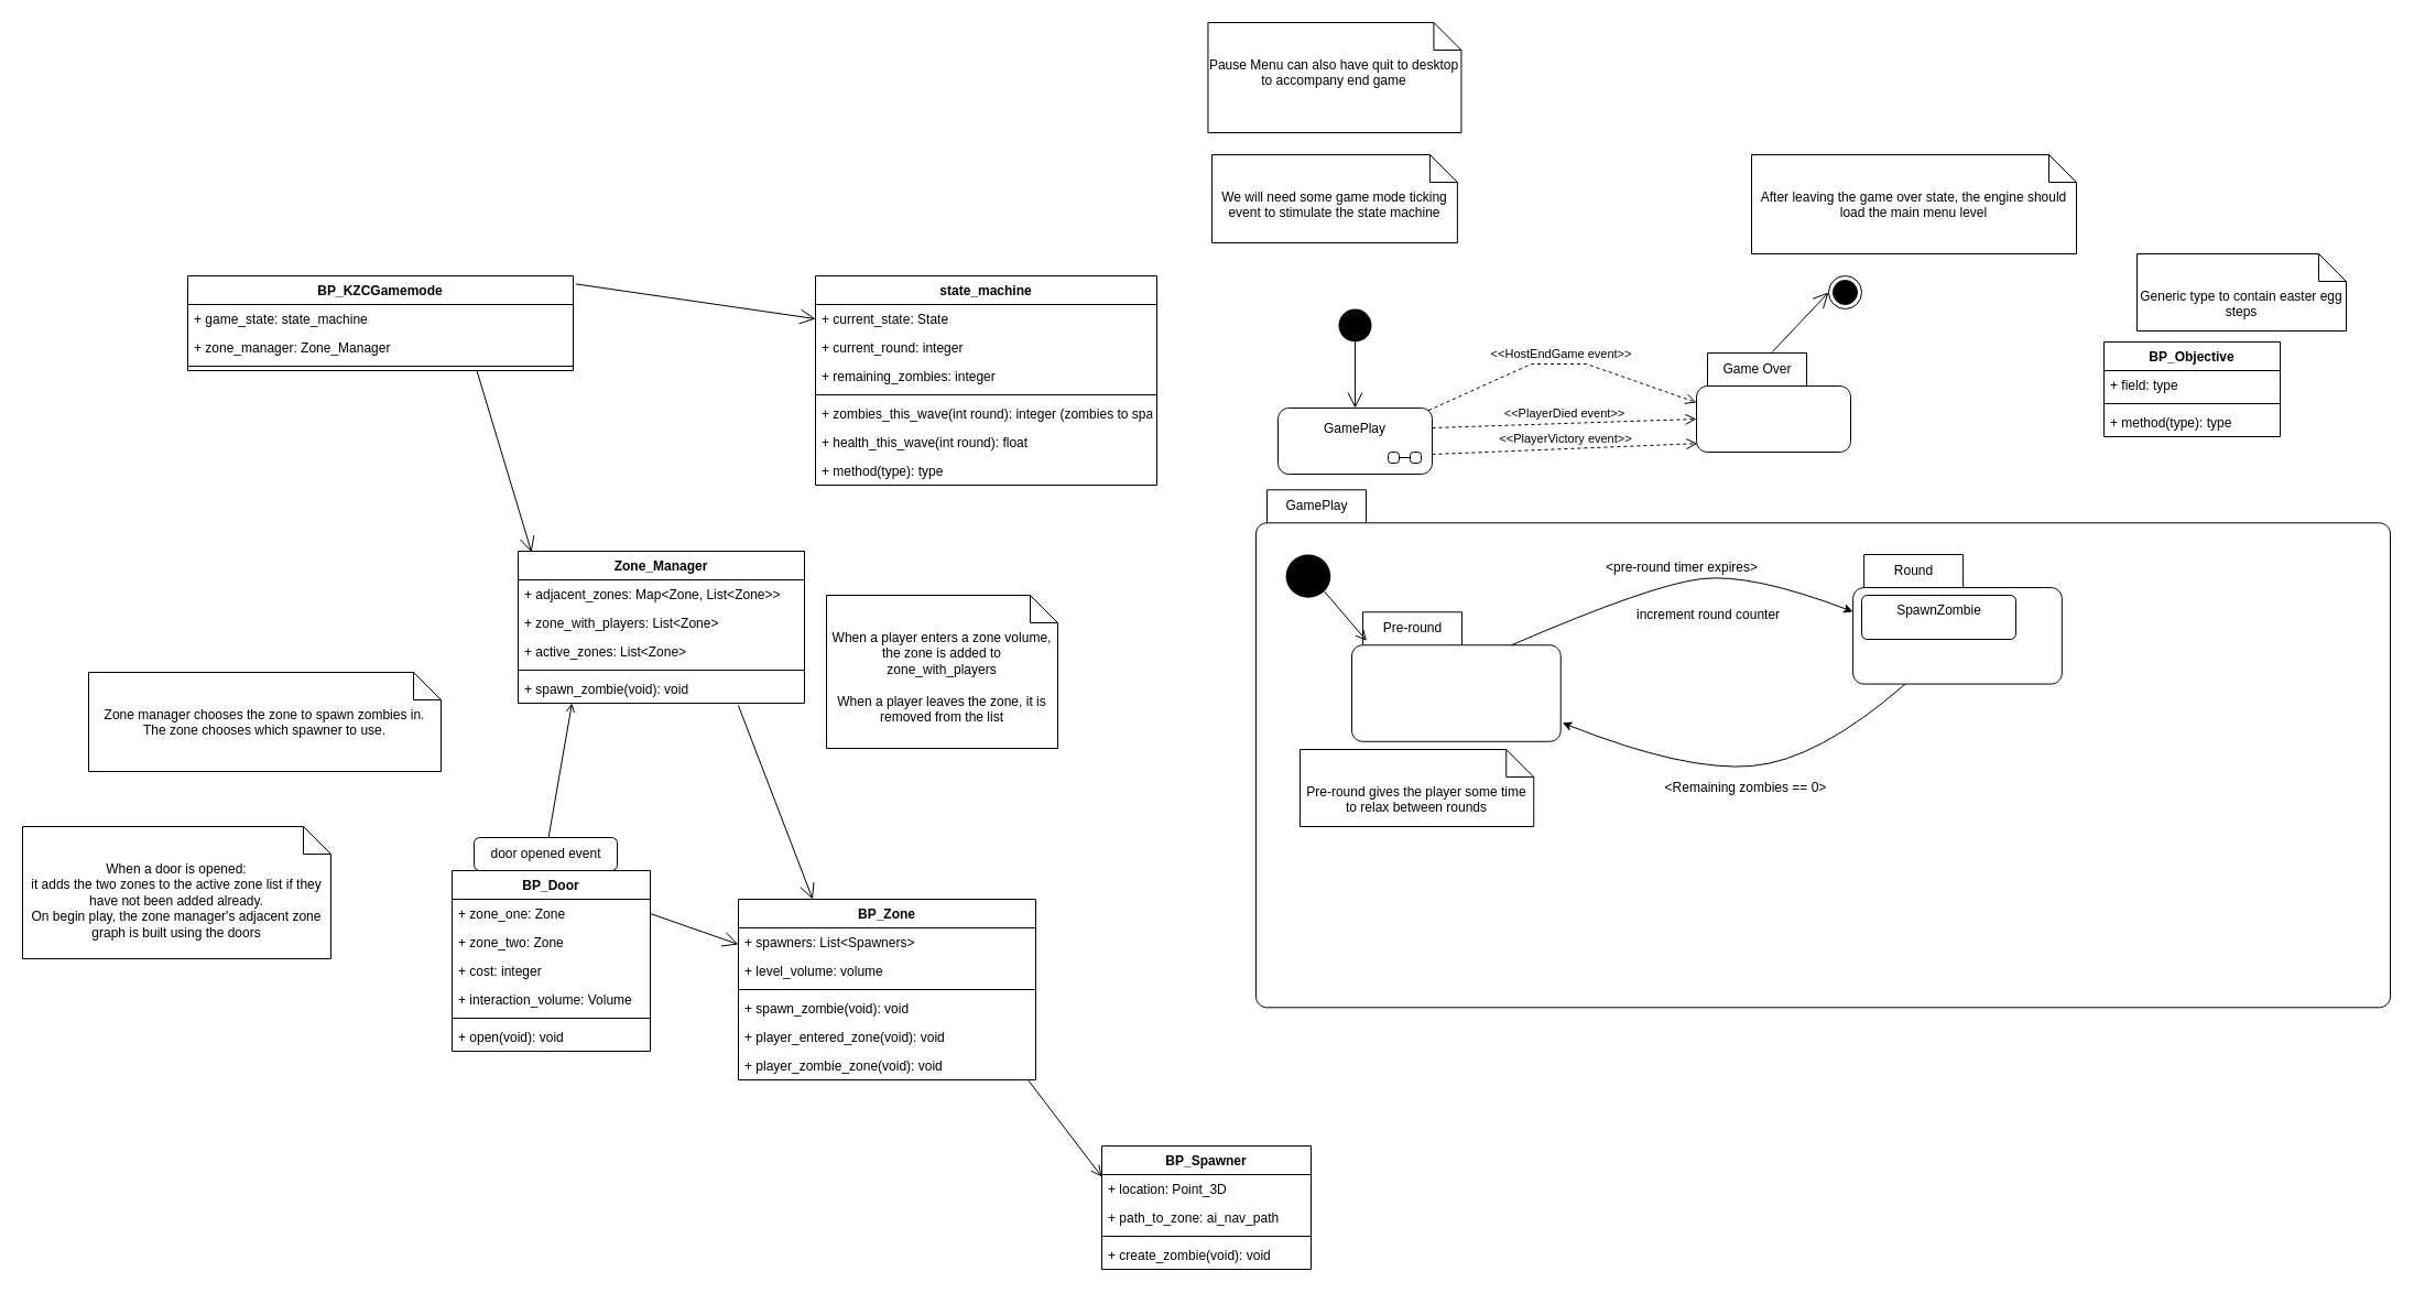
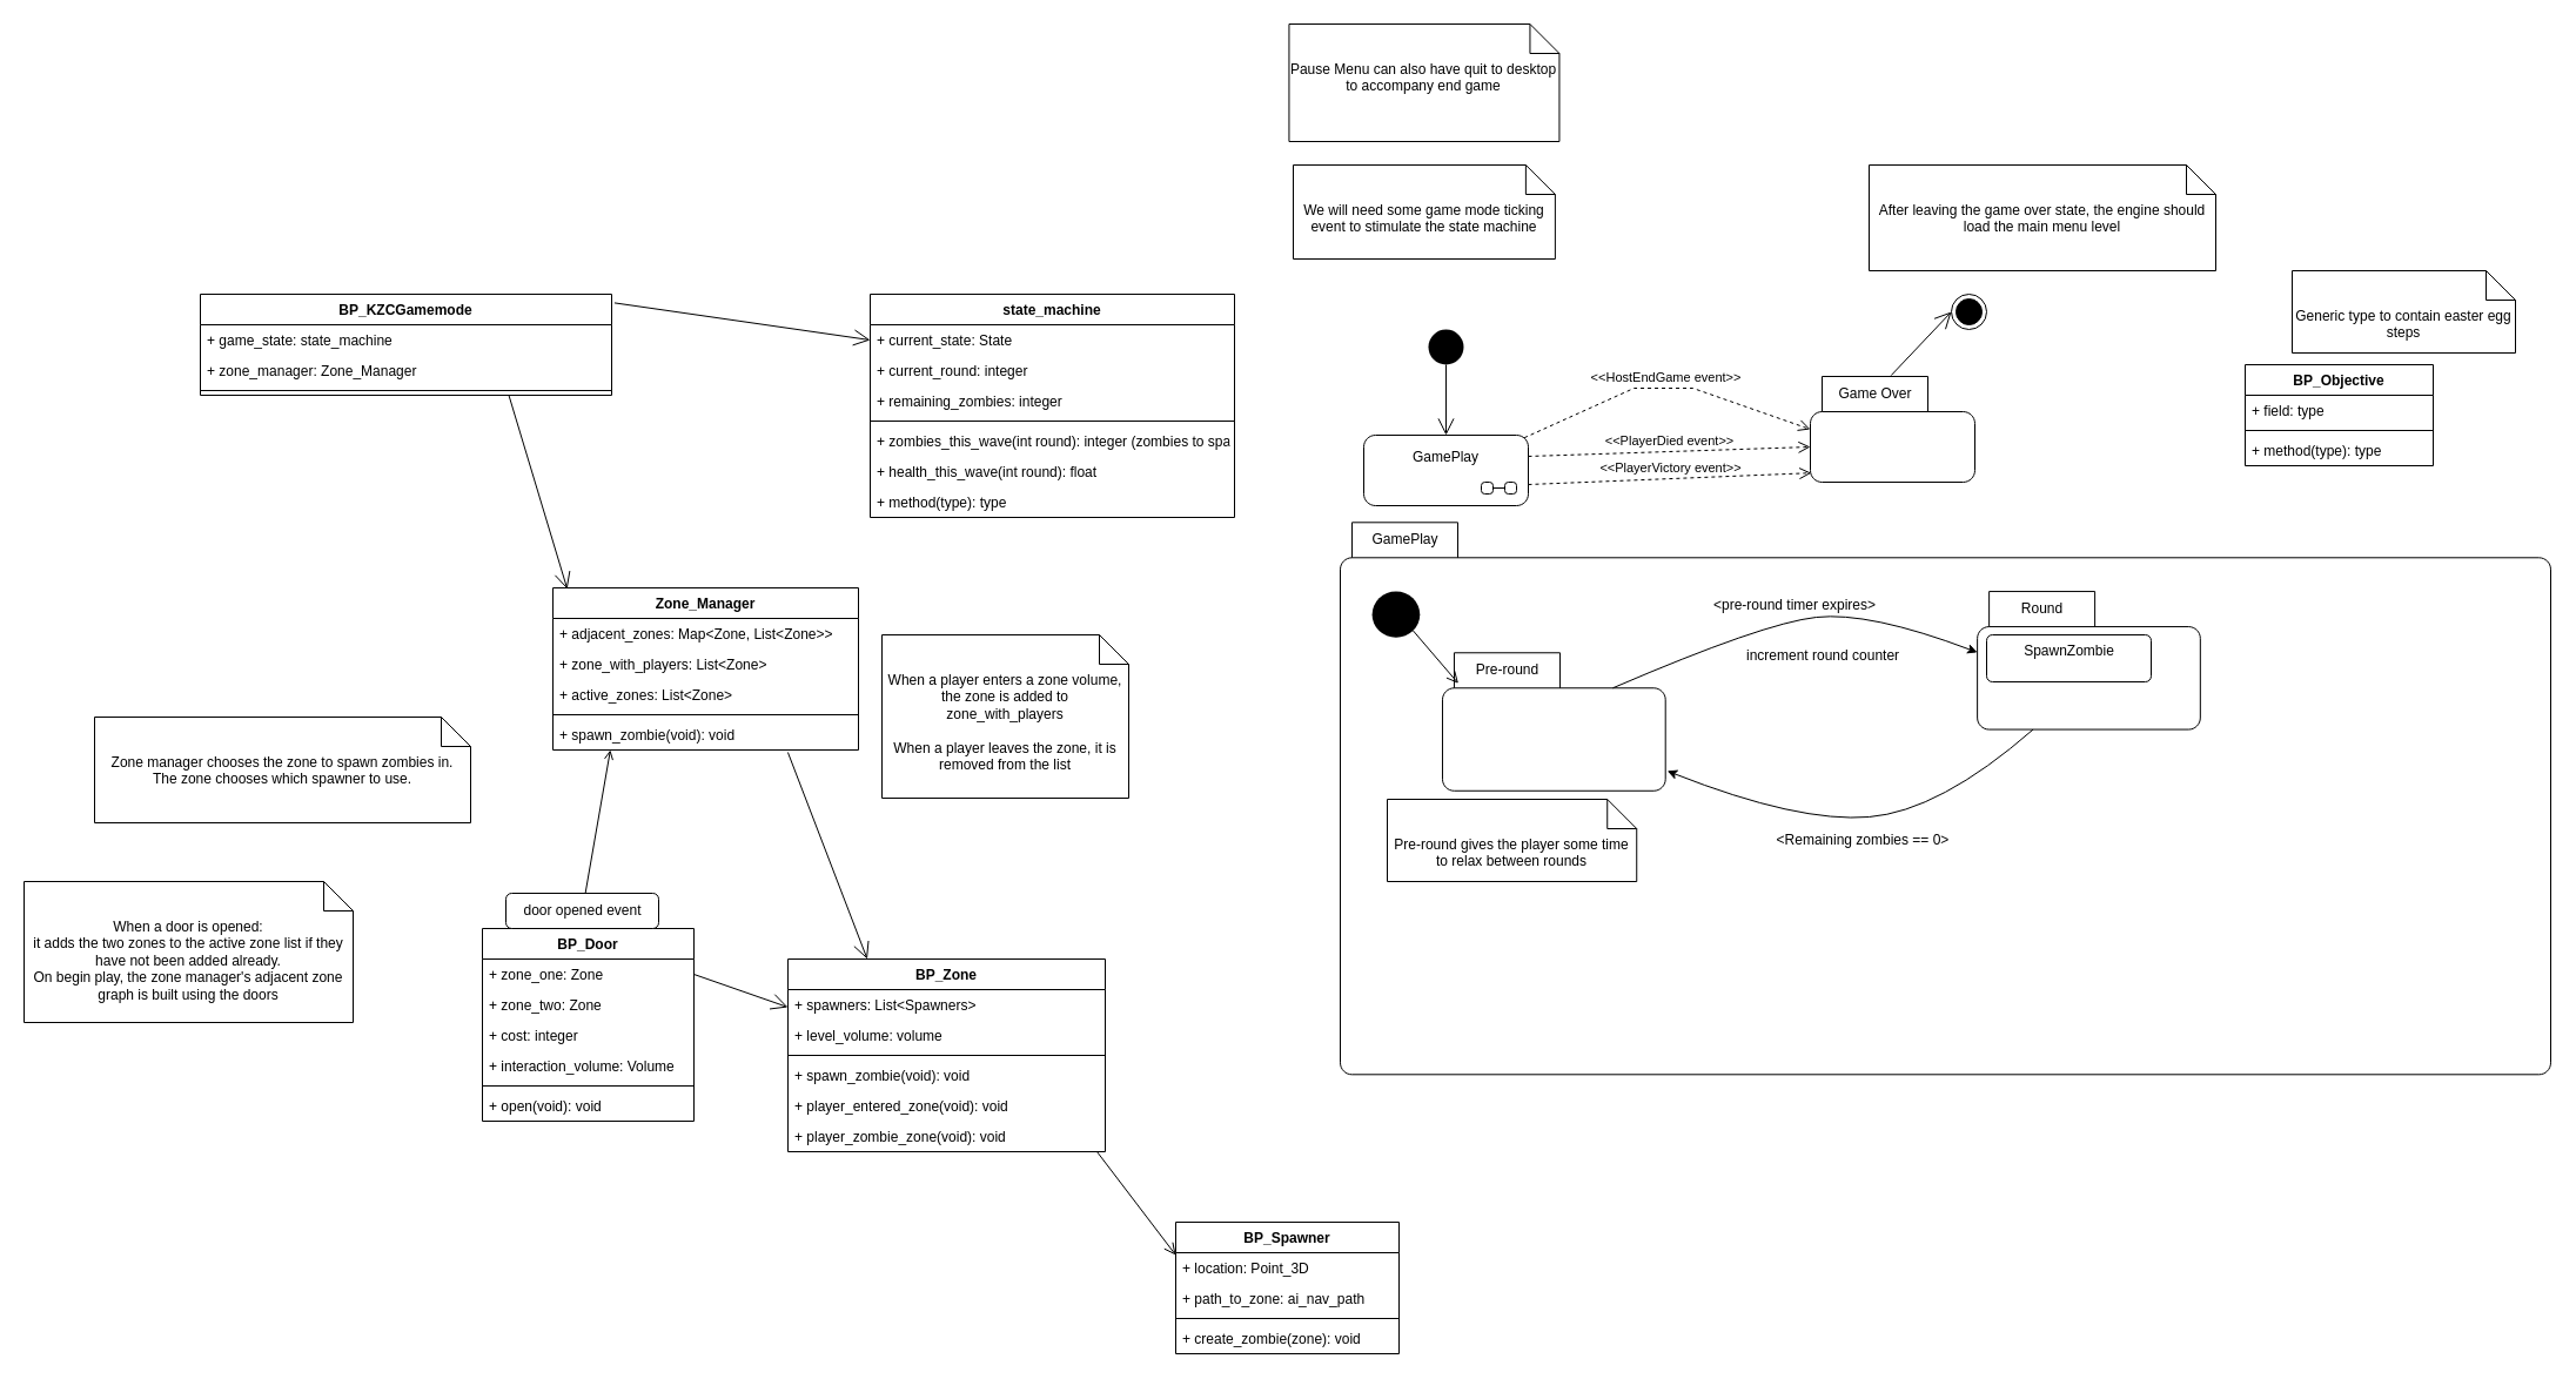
- <mxCell id="76" value="Generic type to contain easter egg steps" style="shape=note2;boundedLbl=1;whiteSpace=wrap;html=1;size=25;verticalAlign=top;align=center;" vertex="1" parent="1"><mxGeometry x="1940" y="230" width="190" height="70" as="geometry" /></mxCell>
+ <mxCell id="76" value="Generic type to contain easter egg steps" style="shape=note2;boundedLbl=1;whiteSpace=wrap;html=1;size=25;verticalAlign=top;align=center;" vertex="1" parent="1"><mxGeometry x="1950" y="230" width="190" height="70" as="geometry" /></mxCell>
- <mxCell id="46" value="+ create_zombie(void): void" style="text;strokeColor=none;fillColor=none;align=left;verticalAlign=top;spacingLeft=4;spacingRight=4;overflow=hidden;rotatable=0;points=[[0,0.5],[1,0.5]];portConstraint=eastwest;" vertex="1" parent="42"><mxGeometry y="86" width="190" height="26" as="geometry" /></mxCell>
+ <mxCell id="46" value="+ create_zombie(zone): void" style="text;strokeColor=none;fillColor=none;align=left;verticalAlign=top;spacingLeft=4;spacingRight=4;overflow=hidden;rotatable=0;points=[[0,0.5],[1,0.5]];portConstraint=eastwest;" vertex="1" parent="42"><mxGeometry y="86" width="190" height="26" as="geometry" /></mxCell>
